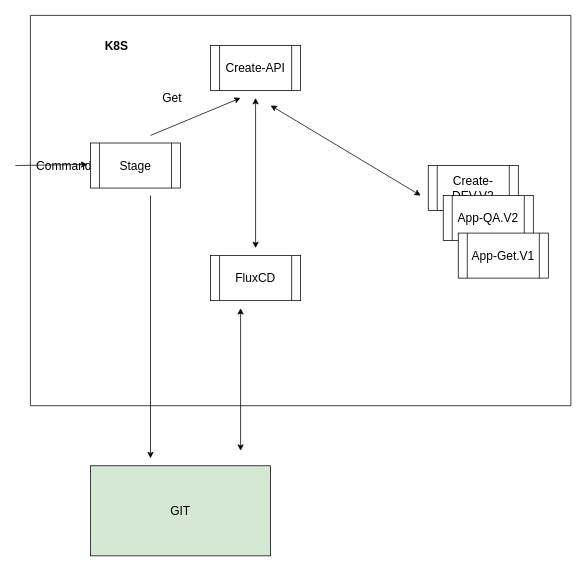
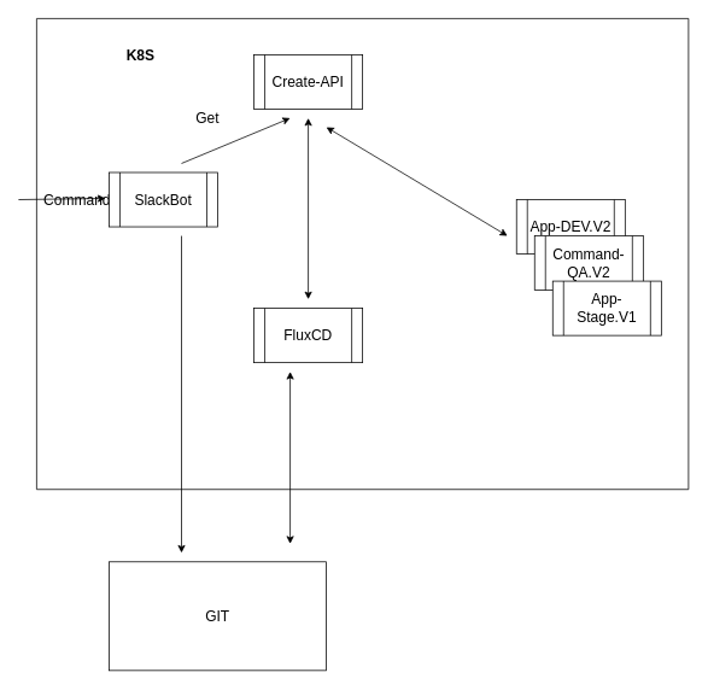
- <mxCell id="5" value="Stage" style="shape=process;whiteSpace=wrap;html=1;backgroundOutline=1;fontSize=16;" vertex="1" parent="1"><mxGeometry x="120" y="190" width="120" height="60" as="geometry" /></mxCell>
+ <mxCell id="5" value="SlackBot" style="shape=process;whiteSpace=wrap;html=1;backgroundOutline=1;fontSize=16;" vertex="1" parent="1"><mxGeometry x="120" y="190" width="120" height="60" as="geometry" /></mxCell>
- <mxCell id="8" value="Create-DEV.V2" style="shape=process;whiteSpace=wrap;html=1;backgroundOutline=1;fontSize=16;" vertex="1" parent="1"><mxGeometry x="570" y="220" width="120" height="60" as="geometry" /></mxCell>
+ <mxCell id="8" value="App-DEV.V2" style="shape=process;whiteSpace=wrap;html=1;backgroundOutline=1;fontSize=16;" vertex="1" parent="1"><mxGeometry x="570" y="220" width="120" height="60" as="geometry" /></mxCell>
- <mxCell id="9" value="App-QA.V2" style="shape=process;whiteSpace=wrap;html=1;backgroundOutline=1;fontSize=16;" vertex="1" parent="1"><mxGeometry x="590" y="260" width="120" height="60" as="geometry" /></mxCell>
+ <mxCell id="9" value="Command-QA.V2" style="shape=process;whiteSpace=wrap;html=1;backgroundOutline=1;fontSize=16;" vertex="1" parent="1"><mxGeometry x="590" y="260" width="120" height="60" as="geometry" /></mxCell>
- <mxCell id="10" value="App-Get.V1" style="shape=process;whiteSpace=wrap;html=1;backgroundOutline=1;fontSize=16;" vertex="1" parent="1"><mxGeometry x="610" y="310" width="120" height="60" as="geometry" /></mxCell>
+ <mxCell id="10" value="App-Stage.V1" style="shape=process;whiteSpace=wrap;html=1;backgroundOutline=1;fontSize=16;" vertex="1" parent="1"><mxGeometry x="610" y="310" width="120" height="60" as="geometry" /></mxCell>
- <mxCell id="2" value="GIT" style="rounded=0;whiteSpace=wrap;html=1;fontSize=16;fillColor=#d5e8d4;" vertex="1" parent="1"><mxGeometry x="120" y="620" width="240" height="120" as="geometry" /></mxCell>
+ <mxCell id="2" value="GIT" style="rounded=0;whiteSpace=wrap;html=1;fontSize=16;" vertex="1" parent="1"><mxGeometry x="120" y="620" width="240" height="120" as="geometry" /></mxCell>
